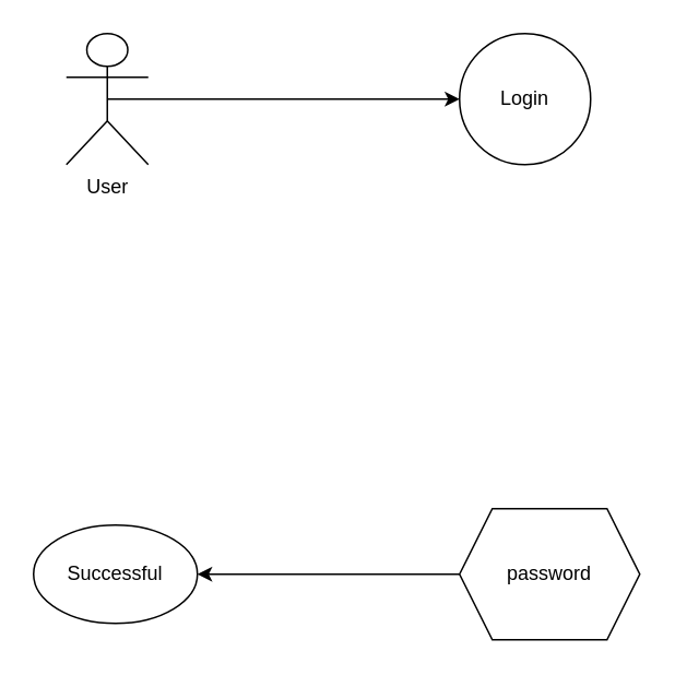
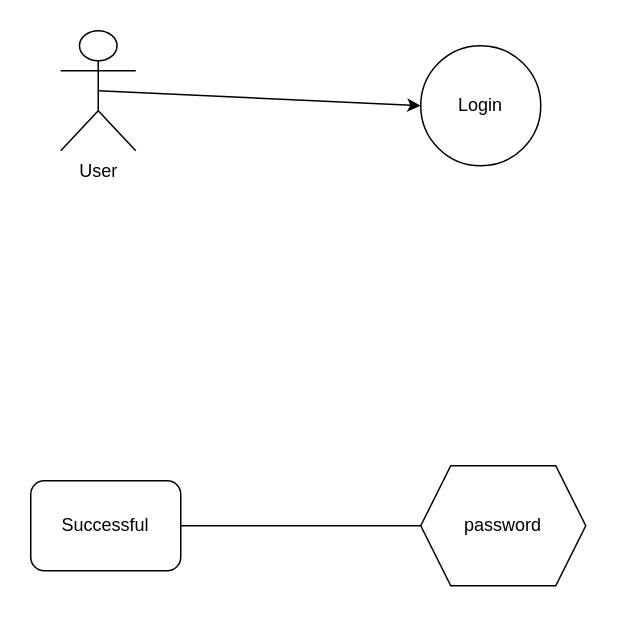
- <mxCell id="4" value="Login" style="ellipse;whiteSpace=wrap;html=1;aspect=fixed;" vertex="1" parent="1"><mxGeometry x="280" y="20" width="80" height="80" as="geometry" /></mxCell>
+ <mxCell id="4" value="Login" style="ellipse;whiteSpace=wrap;html=1;aspect=fixed;" vertex="1" parent="1"><mxGeometry x="280" y="30" width="80" height="80" as="geometry" /></mxCell>
- <mxCell id="7" value="Successful" style="ellipse;whiteSpace=wrap;html=1;" vertex="1" parent="1"><mxGeometry x="20" y="320" width="100" height="60" as="geometry" /></mxCell>
+ <mxCell id="7" value="Successful" style="rounded=1;whiteSpace=wrap;html=1;" vertex="1" parent="1"><mxGeometry x="20" y="320" width="100" height="60" as="geometry" /></mxCell>
- <mxCell id="5" style="edgeStyle=none;curved=1;html=1;exitX=0;exitY=0.5;exitDx=0;exitDy=0;entryX=1;entryY=0.5;entryDx=0;entryDy=0;" edge="1" parent="1" source="6" target="7"><mxGeometry relative="1" as="geometry" /></mxCell>
+ <mxCell id="5" style="edgeStyle=none;curved=1;html=1;exitX=0;exitY=0.5;exitDx=0;exitDy=0;entryX=1;entryY=0.5;entryDx=0;entryDy=0;endArrow=none;" edge="1" parent="1" source="6" target="7"><mxGeometry relative="1" as="geometry" /></mxCell>
